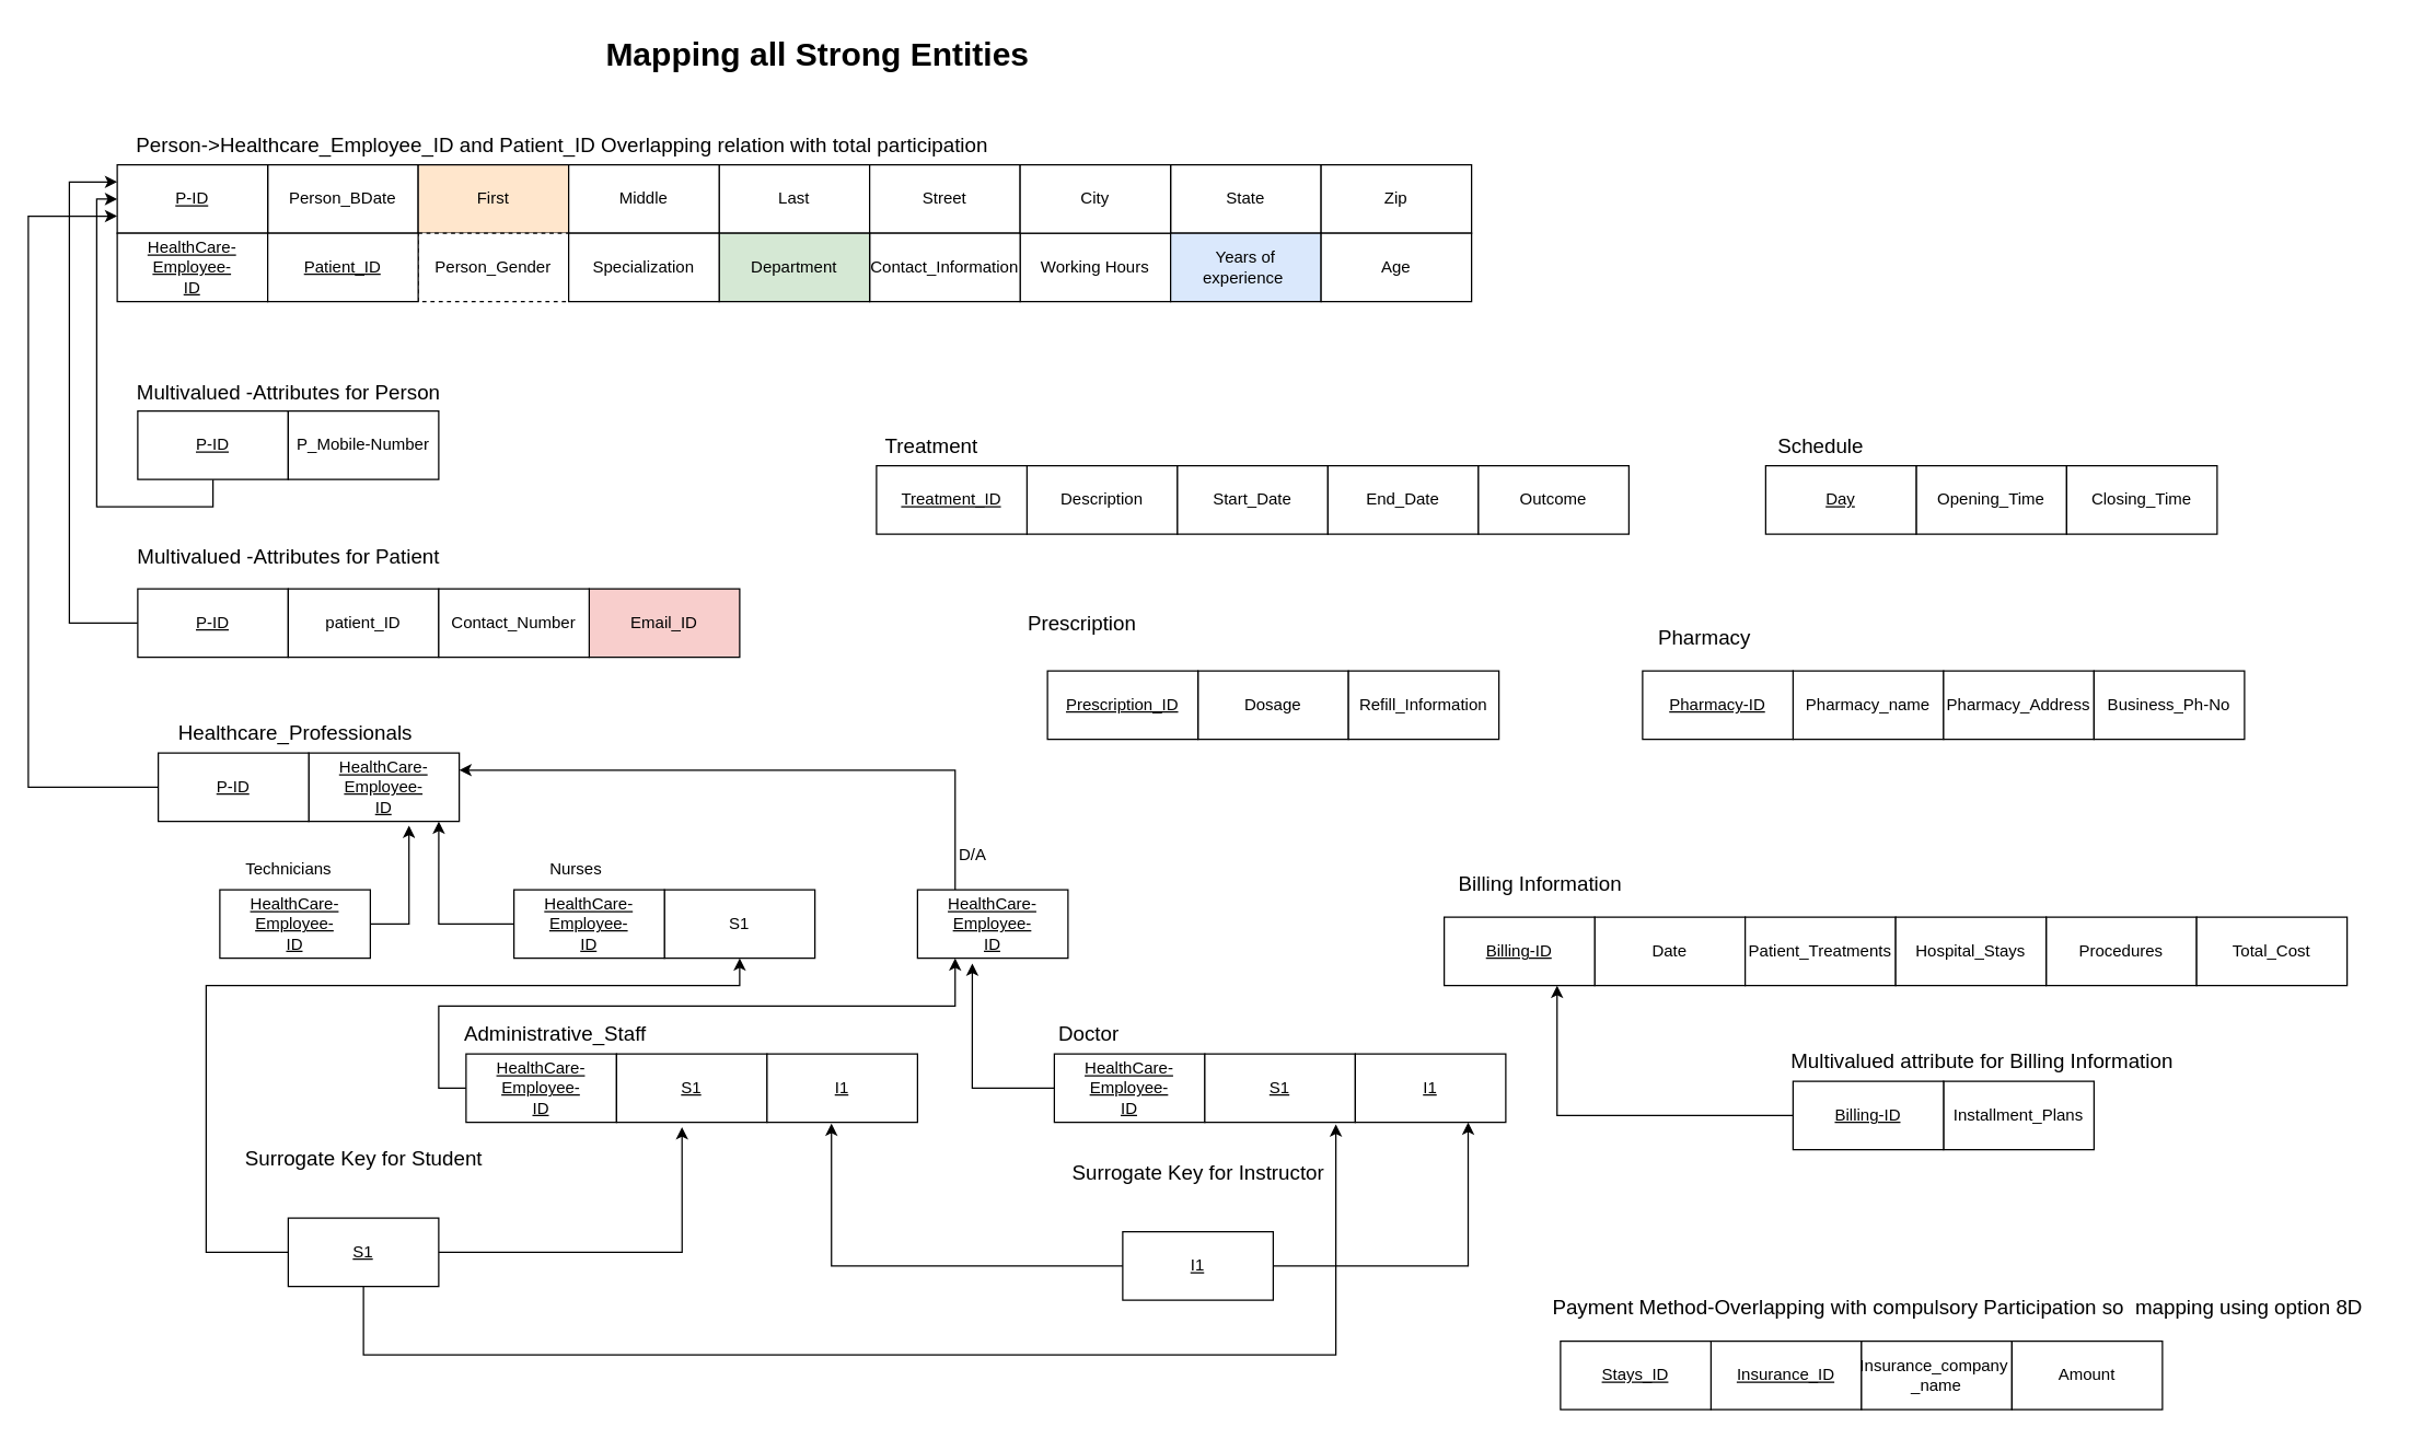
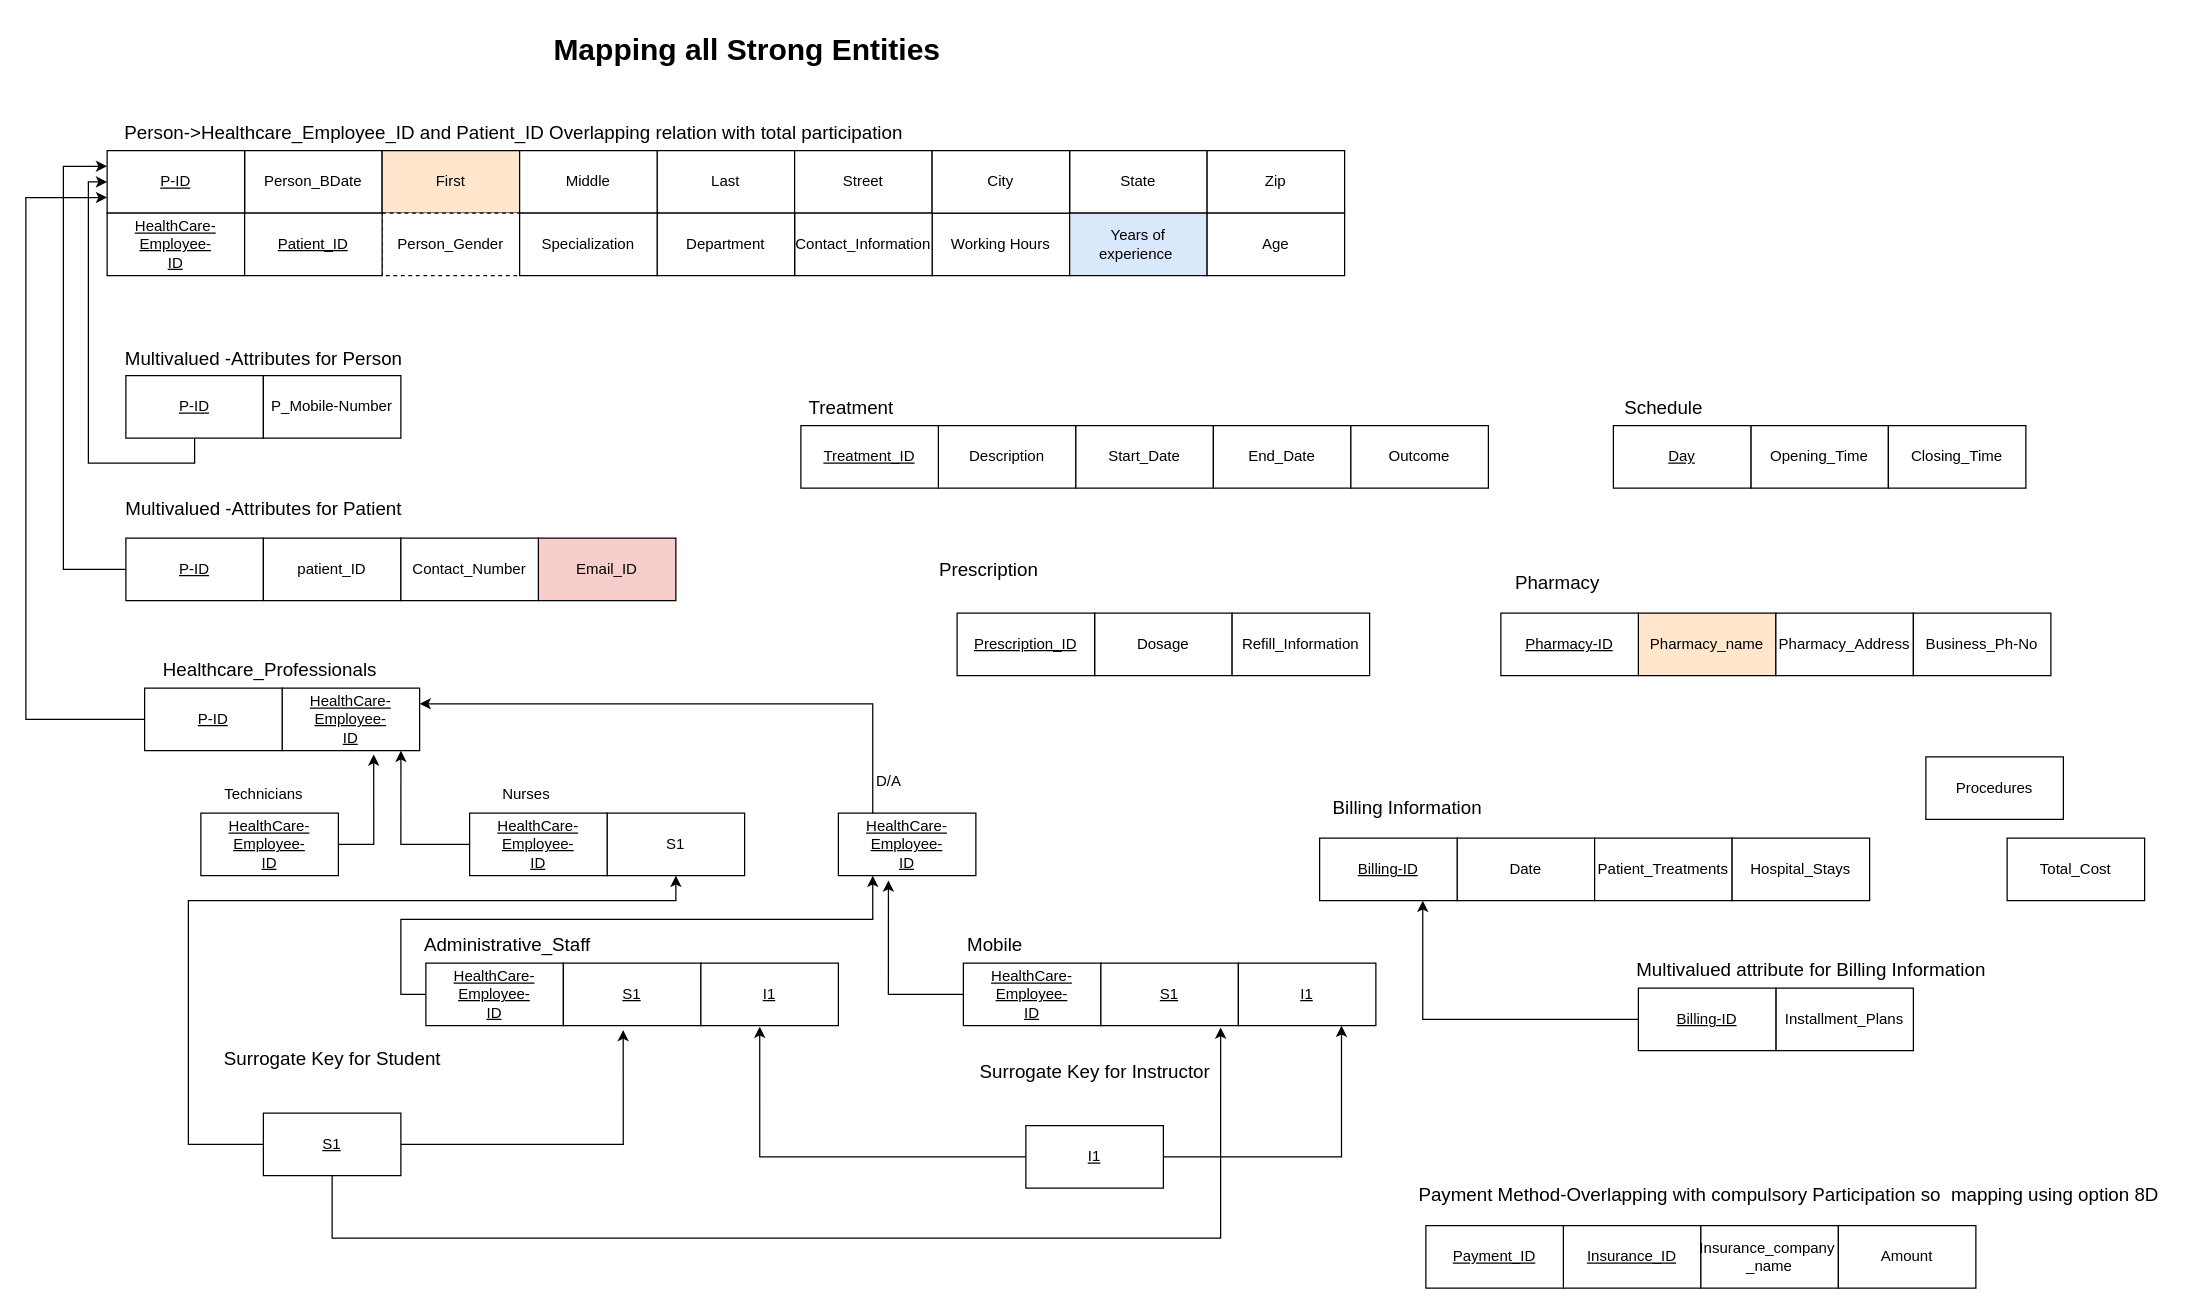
- <mxCell id="14" value="Department" style="html=1;whiteSpace=wrap;fillColor=#d5e8d4;" parent="1" vertex="1"><mxGeometry x="525" y="170" width="110" height="50" as="geometry" /></mxCell>
+ <mxCell id="14" value="Department" style="html=1;whiteSpace=wrap;" parent="1" vertex="1"><mxGeometry x="525" y="170" width="110" height="50" as="geometry" /></mxCell>
- <mxCell id="79" value="Pharmacy_name" style="html=1;whiteSpace=wrap;" parent="1" vertex="1"><mxGeometry x="1310" y="490" width="110" height="50" as="geometry" /></mxCell>
+ <mxCell id="79" value="Pharmacy_name" style="html=1;whiteSpace=wrap;fillColor=#ffe6cc;" parent="1" vertex="1"><mxGeometry x="1310" y="490" width="110" height="50" as="geometry" /></mxCell>
- <mxCell id="88" value="Procedures" style="html=1;whiteSpace=wrap;" parent="1" vertex="1"><mxGeometry x="1495" y="670" width="110" height="50" as="geometry" /></mxCell>
+ <mxCell id="88" value="Procedures" style="html=1;whiteSpace=wrap;" parent="1" vertex="1"><mxGeometry x="1540" y="605" width="110" height="50" as="geometry" /></mxCell>
- <mxCell id="53" value="&lt;div style=&quot;font-size: 15px;&quot;&gt;Doctor&lt;/div&gt;" style="text;html=1;align=center;verticalAlign=middle;resizable=0;points=[];autosize=1;strokeColor=none;fillColor=none;" parent="1" vertex="1"><mxGeometry x="760" y="740" width="70" height="30" as="geometry" /></mxCell>
+ <mxCell id="53" value="&lt;div style=&quot;font-size: 15px;&quot;&gt;Mobile&lt;/div&gt;" style="text;html=1;align=center;verticalAlign=middle;resizable=0;points=[];autosize=1;strokeColor=none;fillColor=none;" parent="1" vertex="1"><mxGeometry x="760" y="740" width="70" height="30" as="geometry" /></mxCell>
- <mxCell id="96" value="&lt;u&gt;Stays_ID&lt;/u&gt;" style="html=1;whiteSpace=wrap;" parent="1" vertex="1"><mxGeometry x="1140" y="980" width="110" height="50" as="geometry" /></mxCell>
+ <mxCell id="96" value="&lt;u&gt;Payment_ID&lt;/u&gt;" style="html=1;whiteSpace=wrap;" parent="1" vertex="1"><mxGeometry x="1140" y="980" width="110" height="50" as="geometry" /></mxCell>
